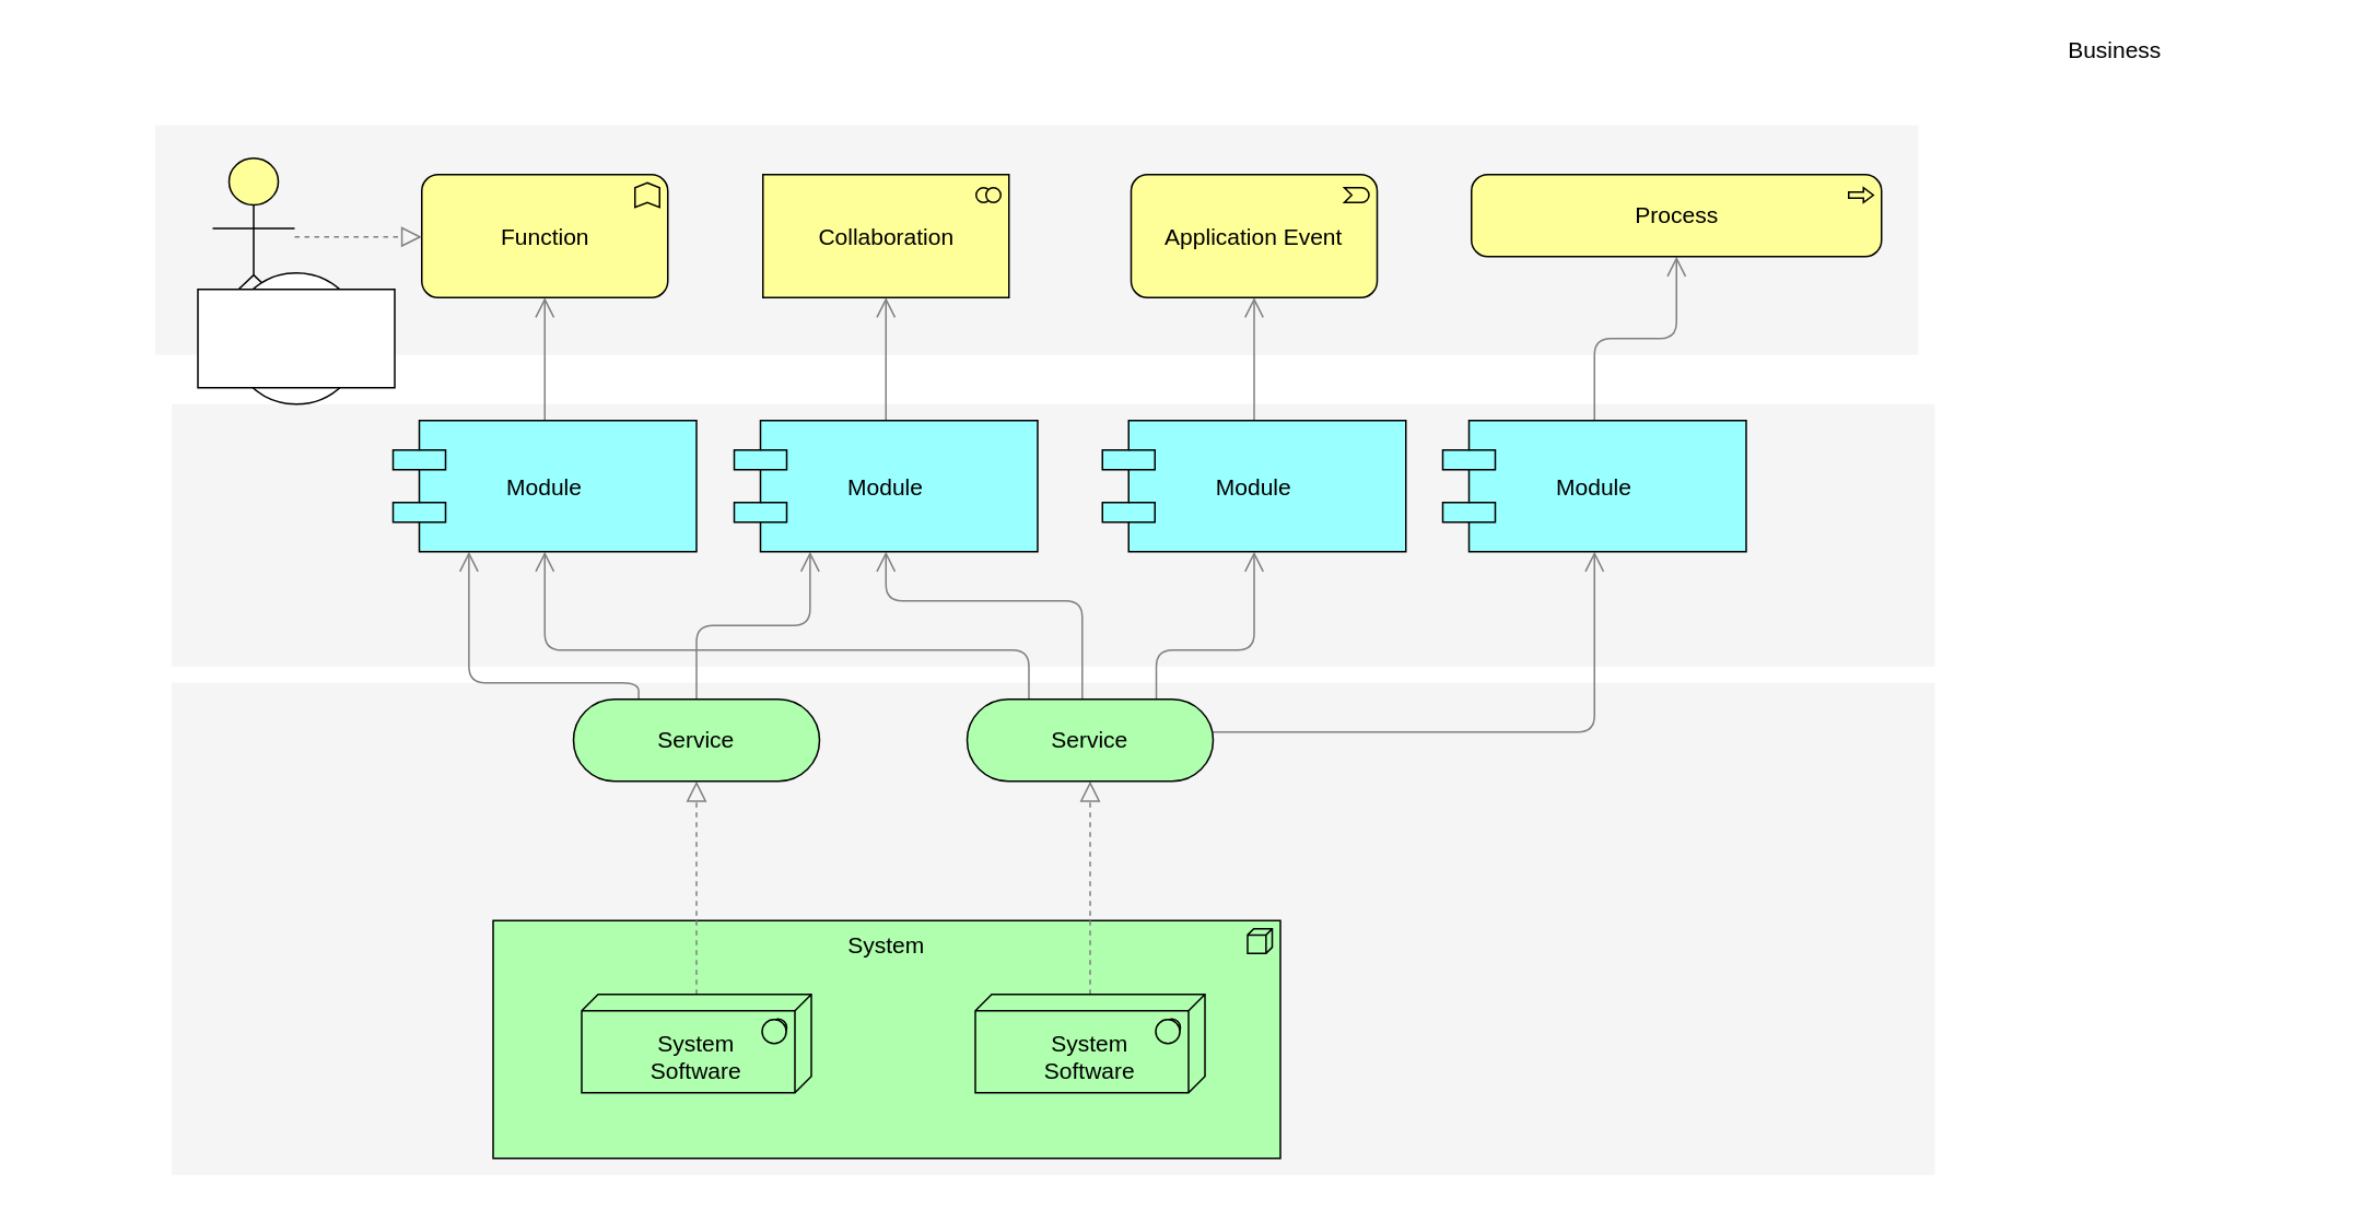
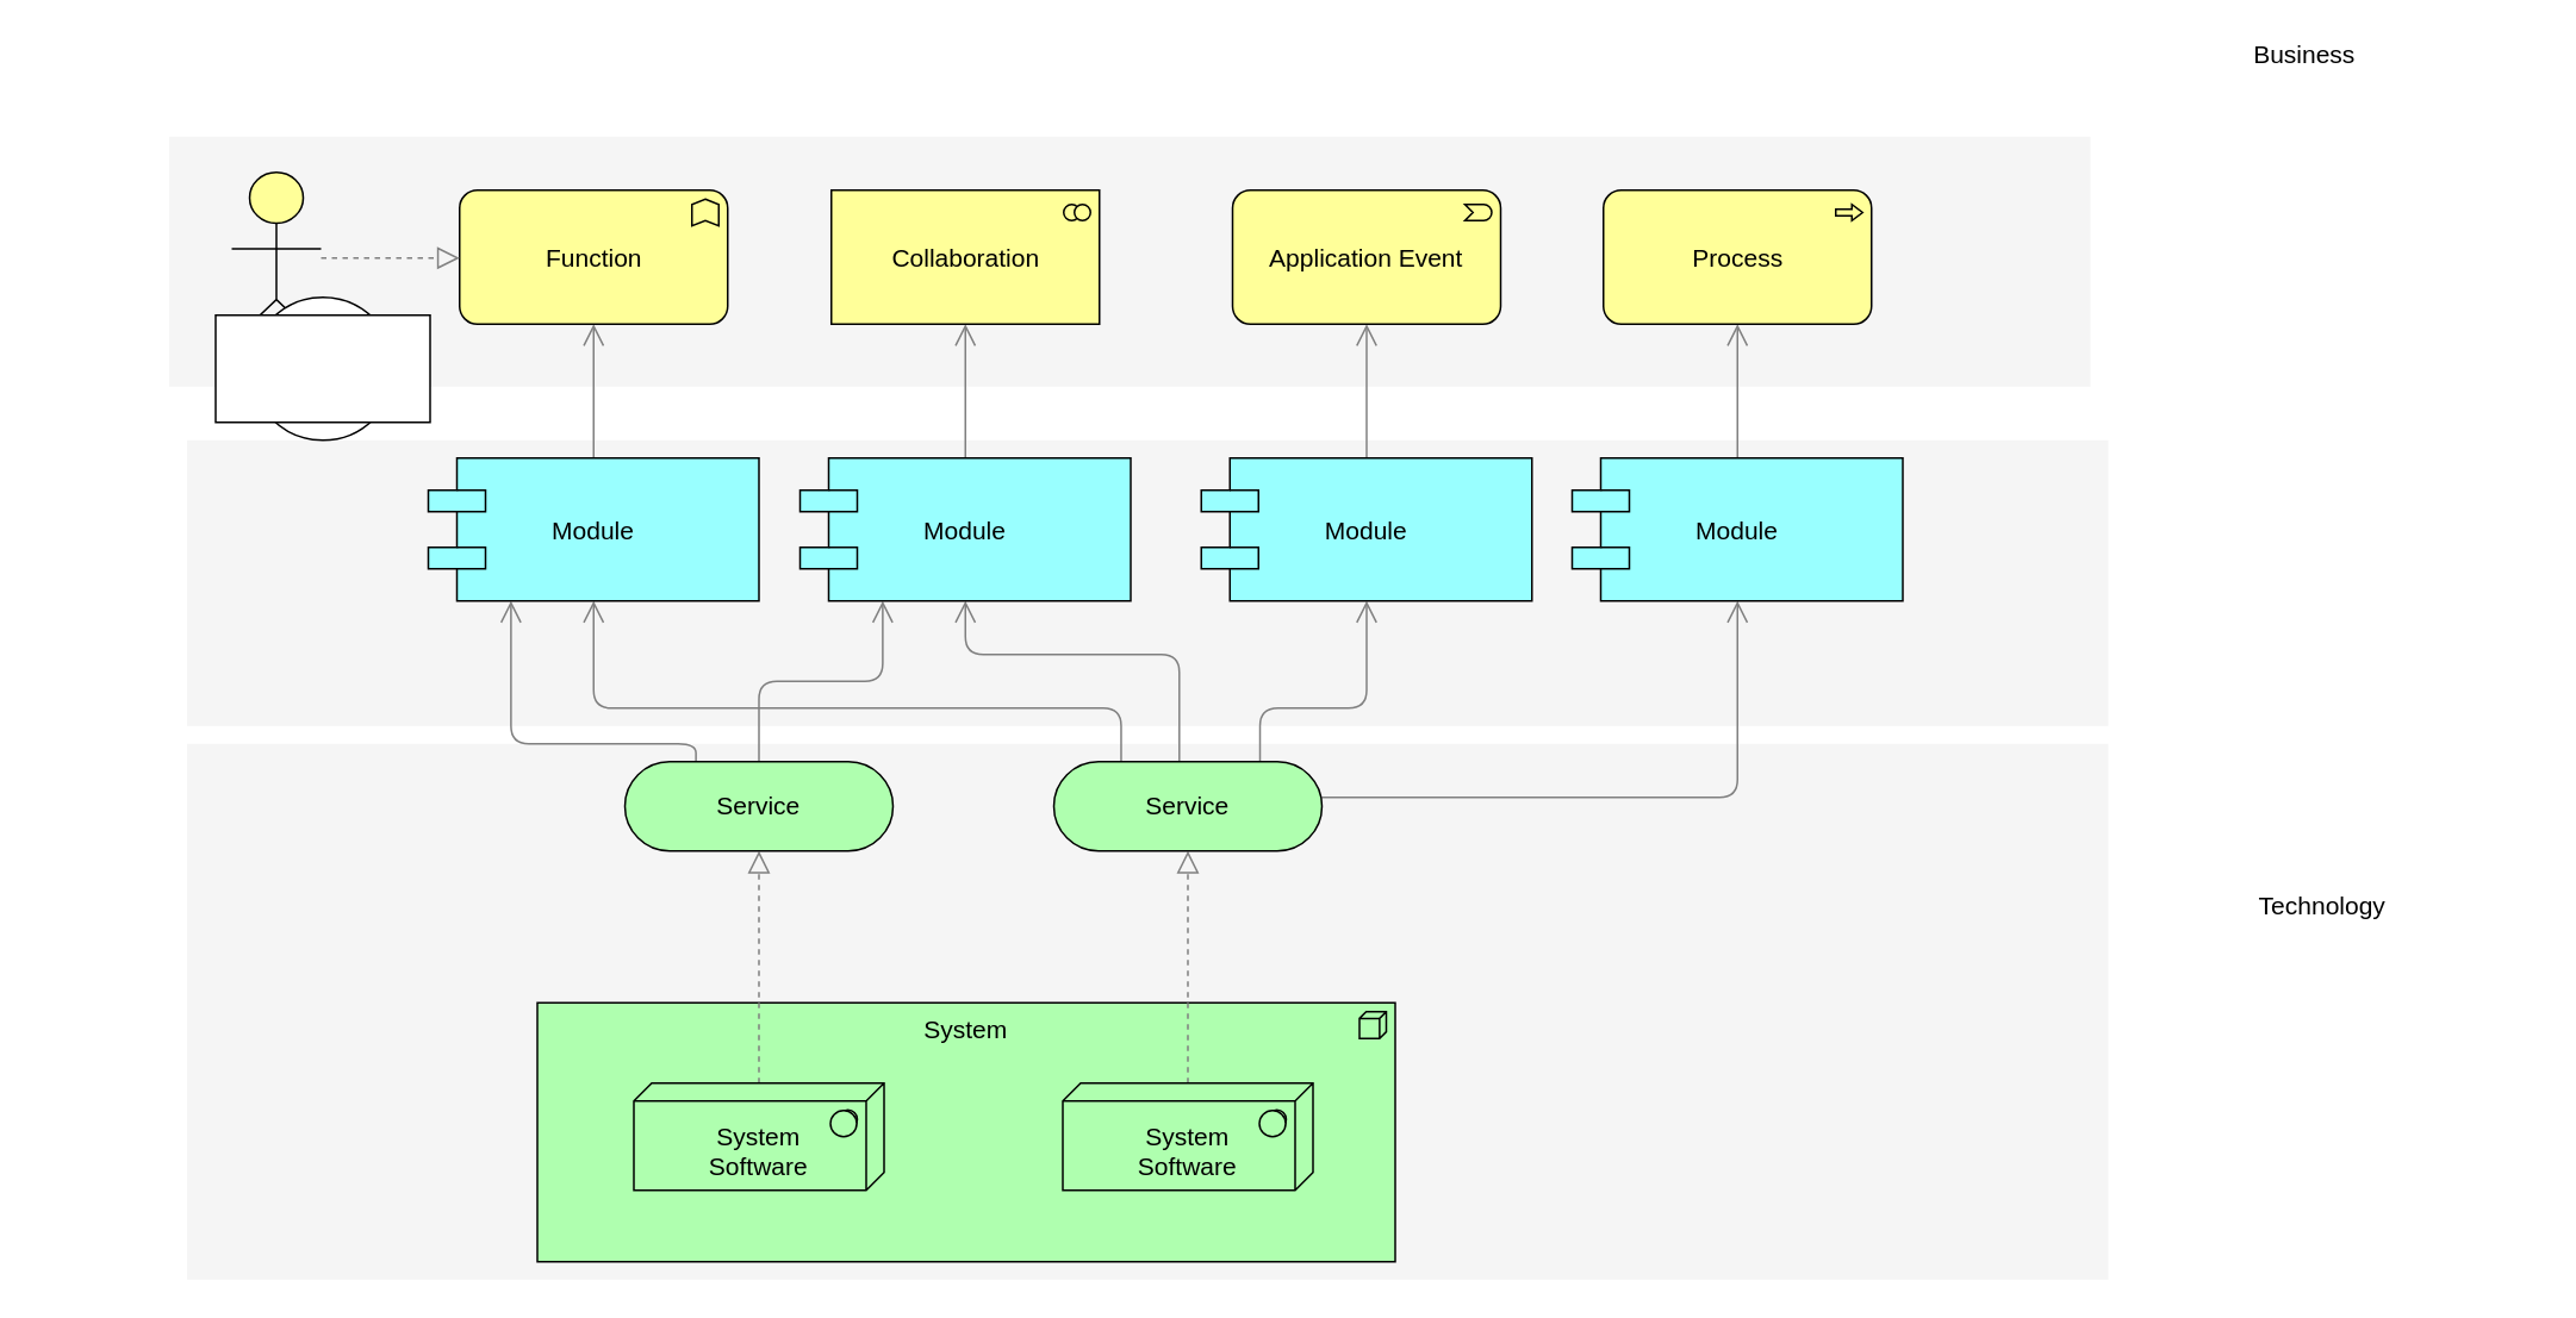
- <mxCell id="29" value="Process" style="html=1;whiteSpace=wrap;fillColor=#ffff99;shape=mxgraph.archimate3.application;appType=proc;archiType=rounded;fontSize=14;" parent="1" vertex="1"><mxGeometry x="896.5" y="106" width="250" height="50" as="geometry" /></mxCell>
+ <mxCell id="29" value="Process" style="html=1;whiteSpace=wrap;fillColor=#ffff99;shape=mxgraph.archimate3.application;appType=proc;archiType=rounded;fontSize=14;" parent="1" vertex="1"><mxGeometry x="896.5" y="106" width="150" height="75" as="geometry" /></mxCell>
+ <mxCell id="30" value="Technology" style="text;html=1;strokeColor=none;fillColor=none;align=center;verticalAlign=middle;whiteSpace=wrap;fontSize=14;" parent="1" vertex="1"><mxGeometry x="1179" y="497" width="240" height="20" as="geometry" /></mxCell>
